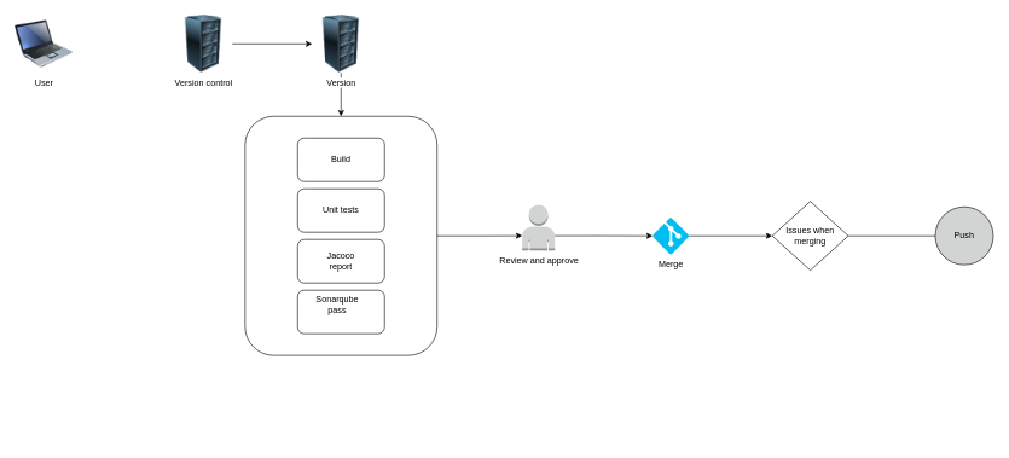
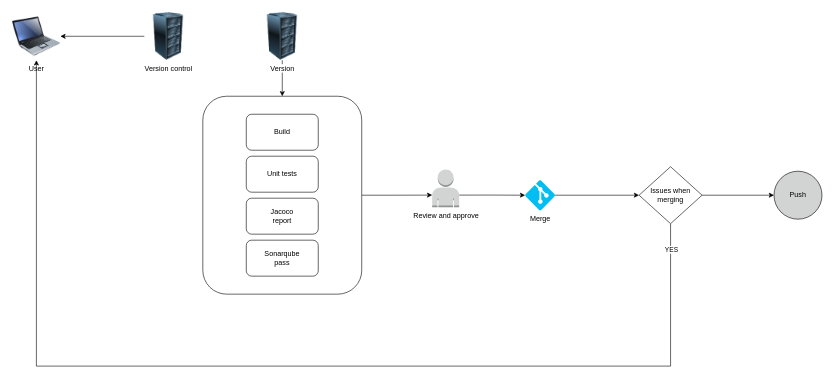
- <mxCell id="2" style="edgeStyle=orthogonalEdgeStyle;rounded=0;orthogonalLoop=1;jettySize=auto;html=1;" edge="1" parent="1" source="3" target="5"><mxGeometry relative="1" as="geometry" /></mxCell>
+ <mxCell id="2" style="edgeStyle=orthogonalEdgeStyle;rounded=0;orthogonalLoop=1;jettySize=auto;html=1;" edge="1" parent="1" source="3" target="6"><mxGeometry relative="1" as="geometry" /></mxCell>
- <mxCell id="20" value="Merge" style="verticalLabelPosition=bottom;html=1;verticalAlign=top;align=center;strokeColor=none;fillColor=#00BEF2;shape=mxgraph.azure.git_repository;" vertex="1" parent="1"><mxGeometry x="900" y="300" width="50" height="50" as="geometry" /></mxCell>
+ <mxCell id="20" value="Merge" style="verticalLabelPosition=bottom;html=1;verticalAlign=top;align=center;strokeColor=none;fillColor=#00BEF2;shape=mxgraph.azure.git_repository;" vertex="1" parent="1"><mxGeometry x="875" y="300" width="50" height="50" as="geometry" /></mxCell>
- <mxCell id="23" style="edgeStyle=orthogonalEdgeStyle;rounded=0;orthogonalLoop=1;jettySize=auto;html=1;entryX=0;entryY=0.5;entryDx=0;entryDy=0;endArrow=none;" edge="1" parent="1" source="24" target="25"><mxGeometry relative="1" as="geometry" /></mxCell>
+ <mxCell id="23" style="edgeStyle=orthogonalEdgeStyle;rounded=0;orthogonalLoop=1;jettySize=auto;html=1;entryX=0;entryY=0.5;entryDx=0;entryDy=0;" edge="1" parent="1" source="24" target="25"><mxGeometry relative="1" as="geometry" /></mxCell>
+ <mxCell id="21" style="edgeStyle=orthogonalEdgeStyle;rounded=0;orthogonalLoop=1;jettySize=auto;html=1;entryX=0.5;entryY=1;entryDx=0;entryDy=0;" edge="1" parent="1" source="24" target="6"><mxGeometry relative="1" as="geometry"><Array as="points"><mxPoint x="1118" y="610" /><mxPoint x="60" y="610" /></Array></mxGeometry></mxCell>
+ <mxCell id="22" value="YES" style="edgeLabel;html=1;align=center;verticalAlign=middle;resizable=0;points=[];" vertex="1" connectable="0" parent="21"><mxGeometry x="-0.466" y="-2" relative="1" as="geometry"><mxPoint x="245" y="-193" as="offset" /></mxGeometry></mxCell>
- <mxCell id="16" value="Sonarqube pass" style="text;html=1;strokeColor=none;fillColor=none;align=center;verticalAlign=middle;whiteSpace=wrap;rounded=0;" vertex="1" parent="1"><mxGeometry x="435" y="405" width="60" height="30" as="geometry" /></mxCell>
+ <mxCell id="16" value="Sonarqube pass" style="text;html=1;strokeColor=none;fillColor=none;align=center;verticalAlign=middle;whiteSpace=wrap;rounded=0;" vertex="1" parent="1"><mxGeometry x="440" y="415" width="60" height="30" as="geometry" /></mxCell>
